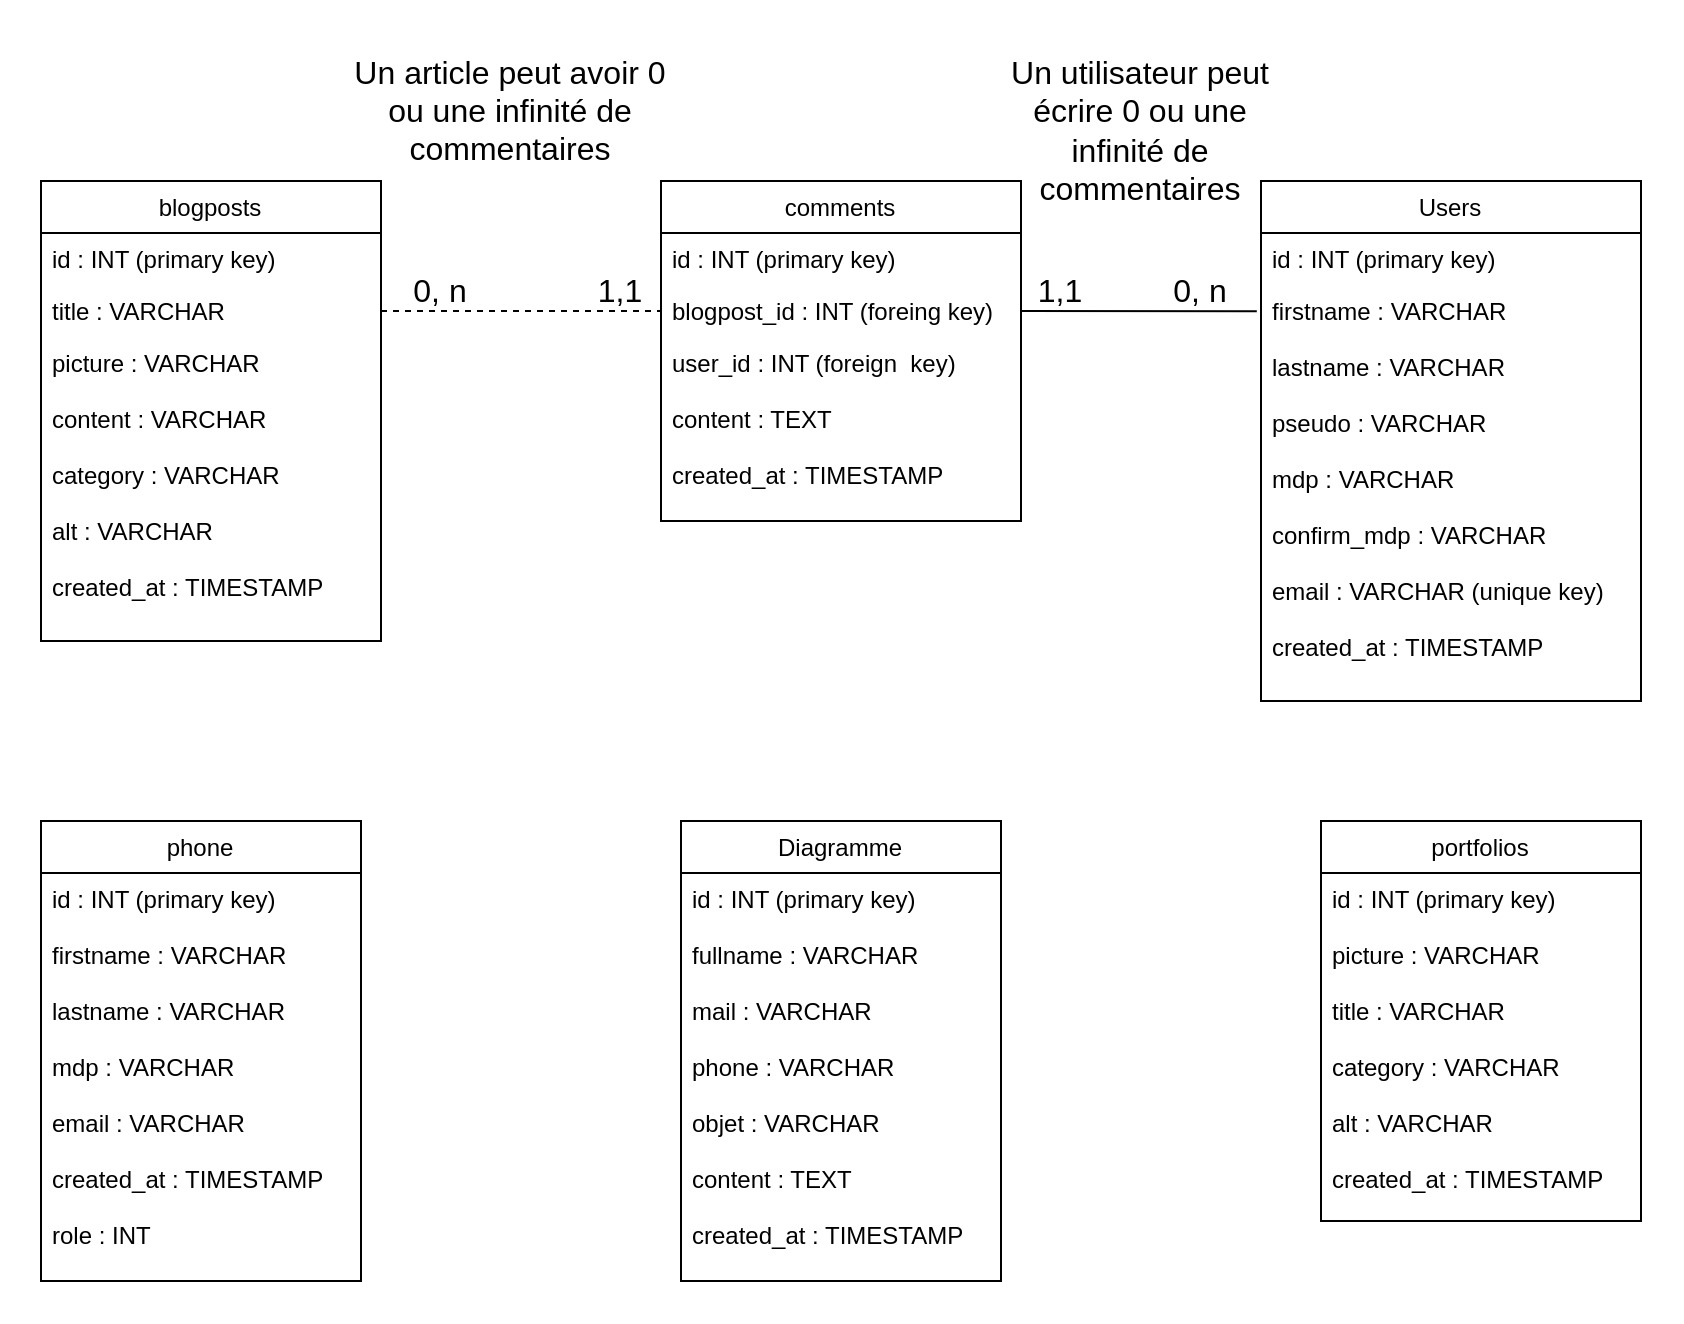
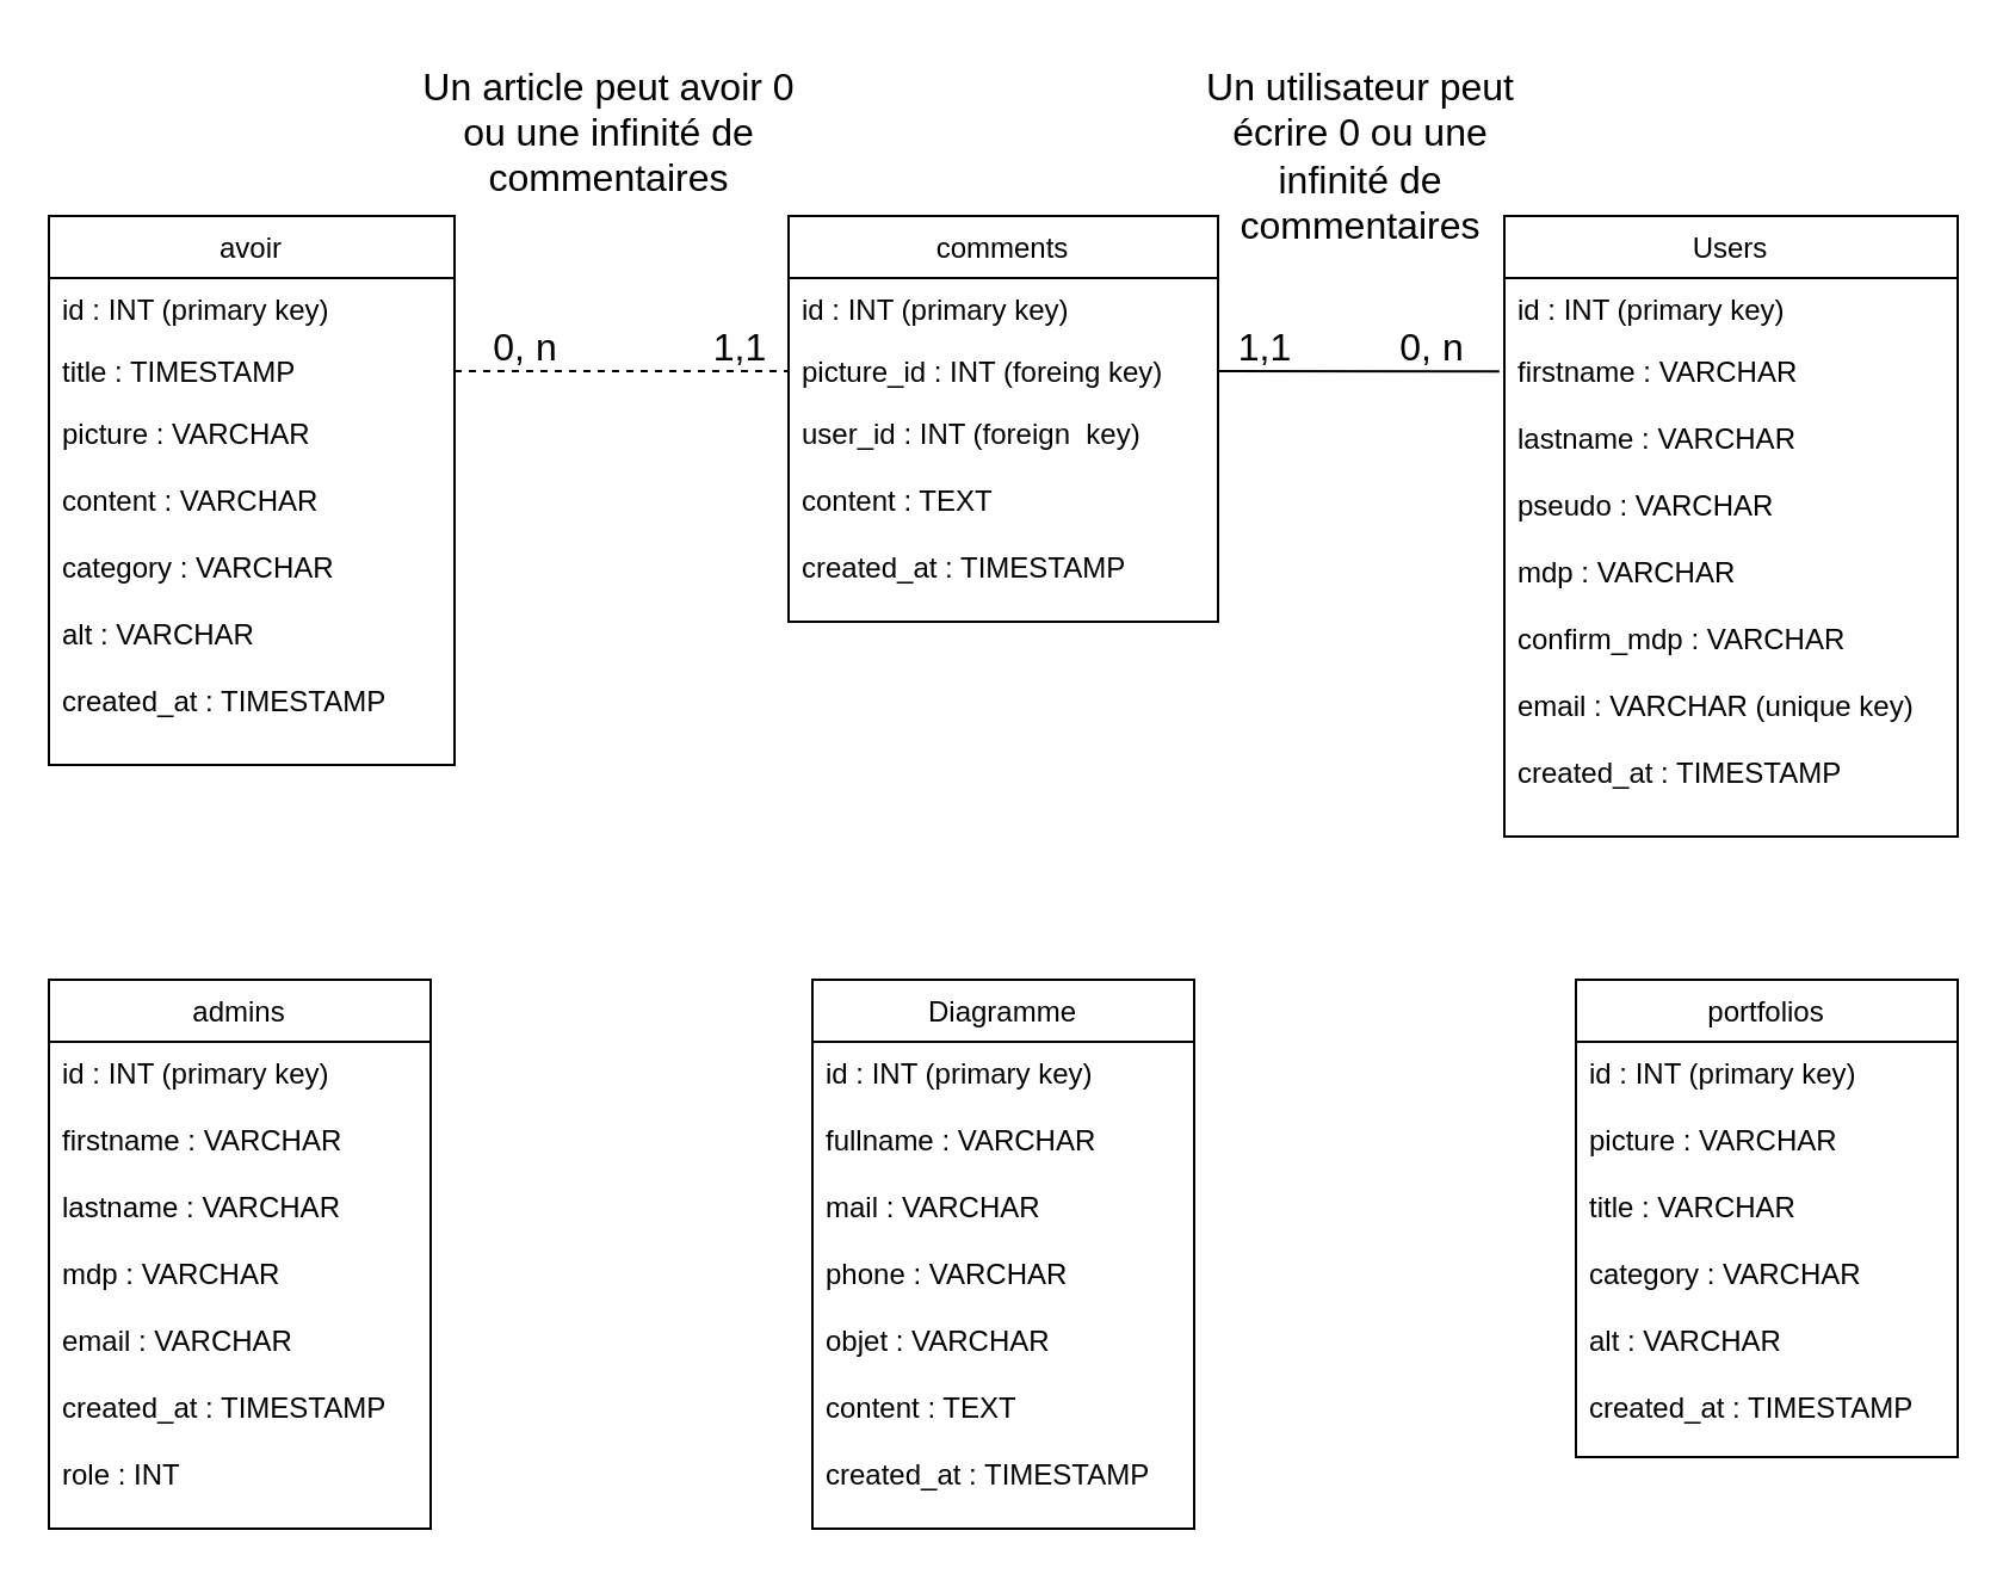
- <mxCell id="2" value="blogposts" style="swimlane;fontStyle=0;childLayout=stackLayout;horizontal=1;startSize=26;fillColor=none;horizontalStack=0;resizeParent=1;resizeParentMax=0;resizeLast=0;collapsible=1;marginBottom=0;" parent="1" vertex="1"><mxGeometry y="90" width="170" height="230" as="geometry" x="20" /></mxCell>
+ <mxCell id="2" value="avoir" style="swimlane;fontStyle=0;childLayout=stackLayout;horizontal=1;startSize=26;fillColor=none;horizontalStack=0;resizeParent=1;resizeParentMax=0;resizeLast=0;collapsible=1;marginBottom=0;" parent="1" vertex="1"><mxGeometry y="90" width="170" height="230" as="geometry" x="20" /></mxCell>
- <mxCell id="4" value="title : VARCHAR" style="text;strokeColor=none;fillColor=none;align=left;verticalAlign=top;spacingLeft=4;spacingRight=4;overflow=hidden;rotatable=0;points=[[0,0.5],[1,0.5]];portConstraint=eastwest;" parent="2" vertex="1"><mxGeometry y="52" width="170" height="26" as="geometry" /></mxCell>
+ <mxCell id="4" value="title : TIMESTAMP" style="text;strokeColor=none;fillColor=none;align=left;verticalAlign=top;spacingLeft=4;spacingRight=4;overflow=hidden;rotatable=0;points=[[0,0.5],[1,0.5]];portConstraint=eastwest;" parent="2" vertex="1"><mxGeometry y="52" width="170" height="26" as="geometry" /></mxCell>
- <mxCell id="8" value="blogpost_id : INT (foreing key)" style="text;strokeColor=none;fillColor=none;align=left;verticalAlign=top;spacingLeft=4;spacingRight=4;overflow=hidden;rotatable=0;points=[[0,0.5],[1,0.5]];portConstraint=eastwest;" parent="6" vertex="1"><mxGeometry y="52" width="180" height="26" as="geometry" /></mxCell>
+ <mxCell id="8" value="picture_id : INT (foreing key)" style="text;strokeColor=none;fillColor=none;align=left;verticalAlign=top;spacingLeft=4;spacingRight=4;overflow=hidden;rotatable=0;points=[[0,0.5],[1,0.5]];portConstraint=eastwest;" parent="6" vertex="1"><mxGeometry y="52" width="180" height="26" as="geometry" /></mxCell>
- <mxCell id="10" value="phone" style="swimlane;fontStyle=0;childLayout=stackLayout;horizontal=1;startSize=26;fillColor=none;horizontalStack=0;resizeParent=1;resizeParentMax=0;resizeLast=0;collapsible=1;marginBottom=0;" parent="1" vertex="1"><mxGeometry y="410" width="160" height="230" as="geometry" x="20" /></mxCell>
+ <mxCell id="10" value="admins" style="swimlane;fontStyle=0;childLayout=stackLayout;horizontal=1;startSize=26;fillColor=none;horizontalStack=0;resizeParent=1;resizeParentMax=0;resizeLast=0;collapsible=1;marginBottom=0;" parent="1" vertex="1"><mxGeometry y="410" width="160" height="230" as="geometry" x="20" /></mxCell>
